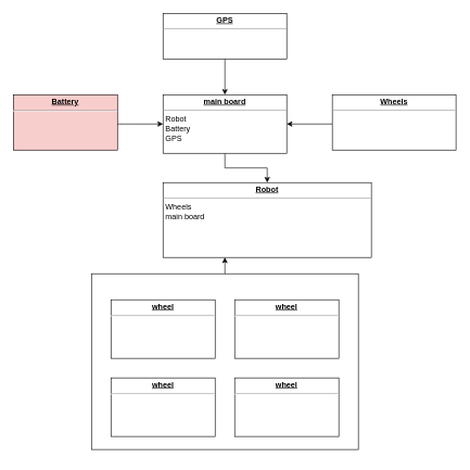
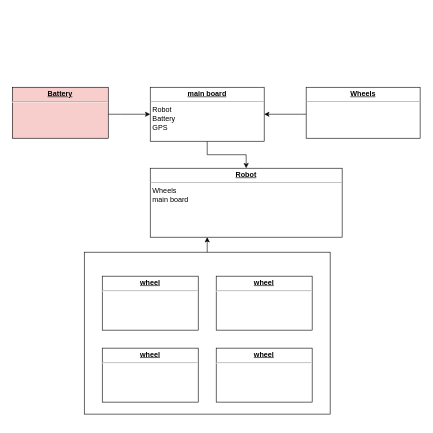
- <mxCell id="5" value="&lt;p style=&quot;margin:0px;margin-top:4px;text-align:center;&quot;&gt;&lt;b&gt;&lt;u&gt;GPS&lt;/u&gt;&lt;/b&gt;&lt;/p&gt;&lt;hr size=&quot;1&quot;&gt;&lt;p style=&quot;margin:0px;margin-left:4px;&quot;&gt;&lt;br&gt;&lt;/p&gt;" style="verticalAlign=top;align=left;overflow=fill;fontSize=12;fontFamily=Helvetica;html=1;" vertex="1" parent="1"><mxGeometry x="250" y="20" width="190" height="70" as="geometry" /></mxCell>
- <mxCell id="4" style="edgeStyle=orthogonalEdgeStyle;rounded=0;orthogonalLoop=1;jettySize=auto;html=1;" edge="1" parent="1" source="5" target="10"><mxGeometry relative="1" as="geometry" /></mxCell>
